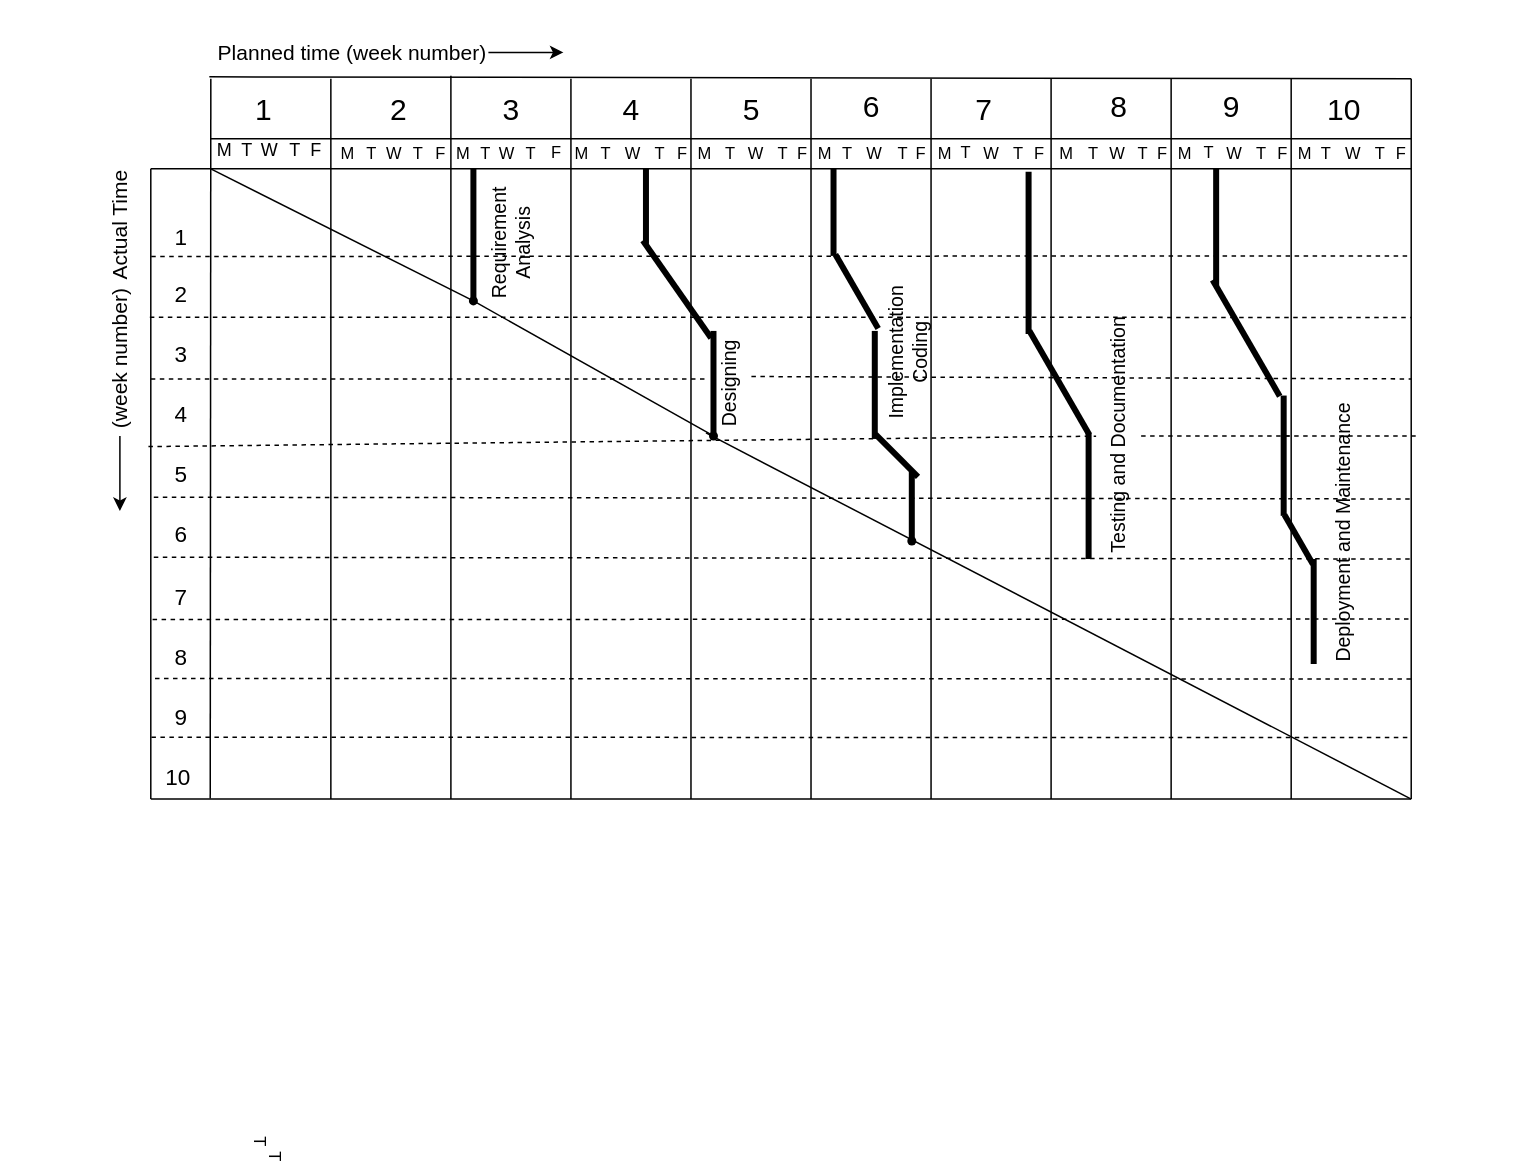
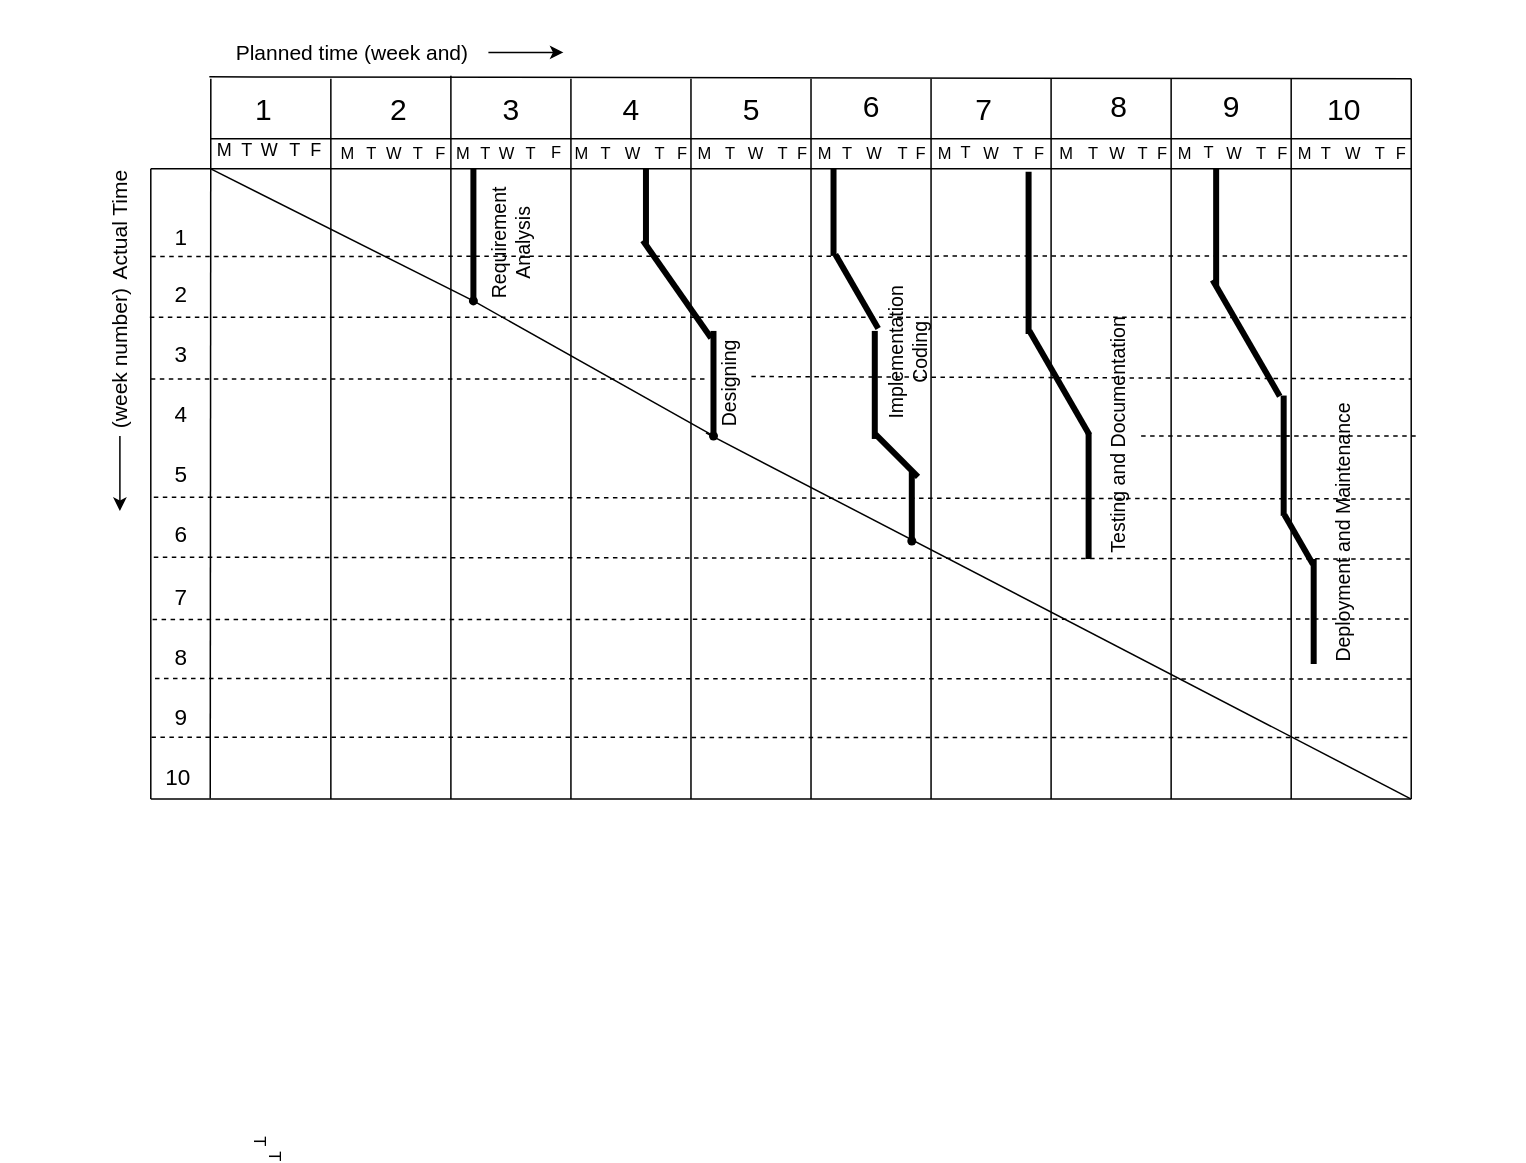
- <mxCell id="70" value="&lt;font style=&quot;font-size: 14px;&quot;&gt;Planned time (week number)&lt;/font&gt;" style="text;html=1;align=center;verticalAlign=middle;resizable=0;points=[];autosize=1;strokeColor=none;fillColor=none;" parent="1" vertex="1"><mxGeometry x="134" y="20" width="200" height="30" as="geometry" /></mxCell>
+ <mxCell id="70" value="&lt;font style=&quot;font-size: 14px;&quot;&gt;Planned time (week and)&lt;/font&gt;" style="text;html=1;align=center;verticalAlign=middle;resizable=0;points=[];autosize=1;strokeColor=none;fillColor=none;" parent="1" vertex="1"><mxGeometry x="134" y="20" width="200" height="30" as="geometry" /></mxCell>
- <mxCell id="132" value="" style="endArrow=none;dashed=1;html=1;rounded=0;exitX=0.001;exitY=1.114;exitDx=0;exitDy=0;exitPerimeter=0;" edge="1" parent="1" source="102" target="133"><mxGeometry width="50" height="50" relative="1" as="geometry"><mxPoint x="98" y="290" as="sourcePoint" /><mxPoint x="853" y="290" as="targetPoint" /></mxGeometry></mxCell>
